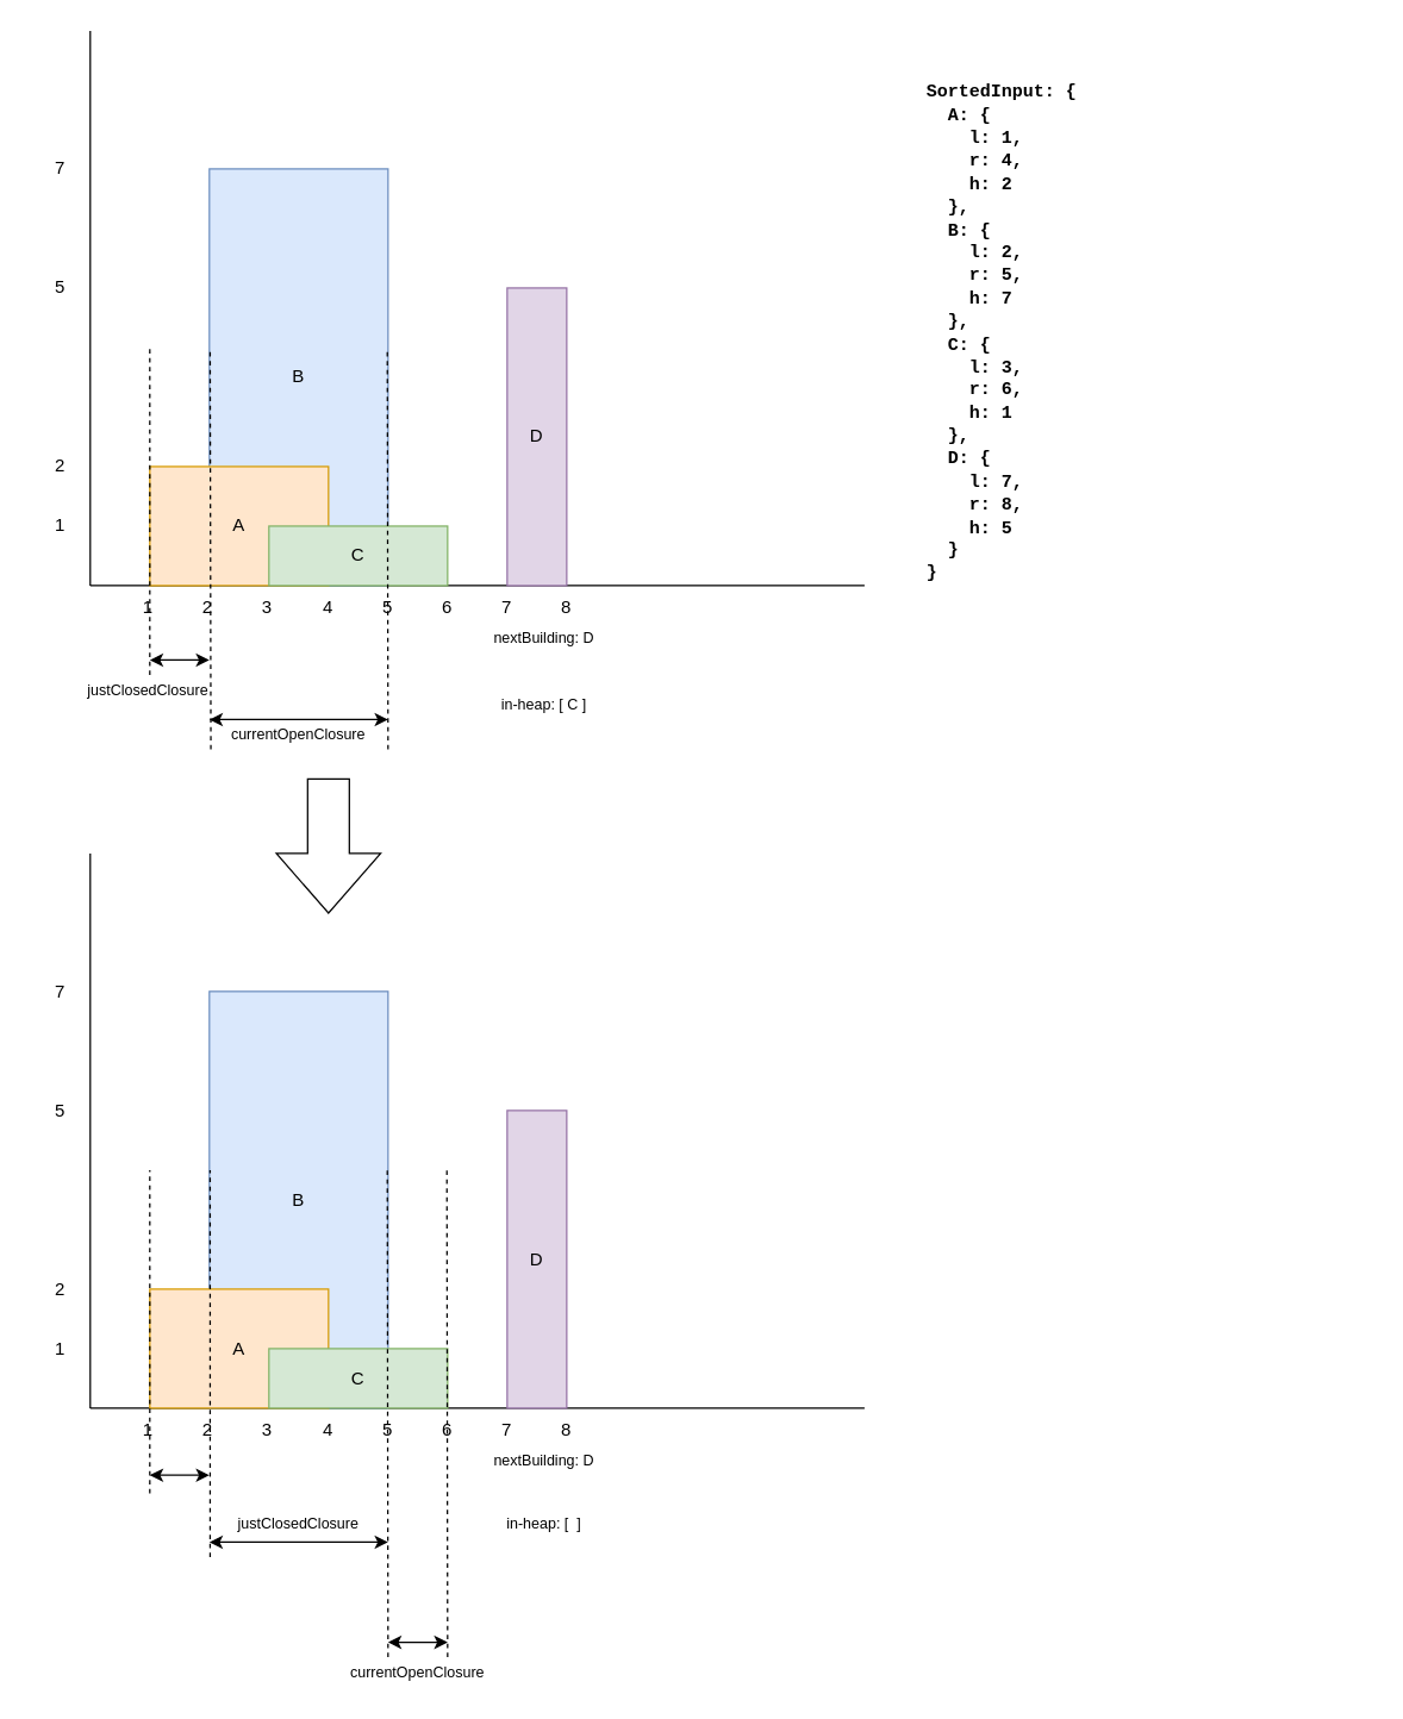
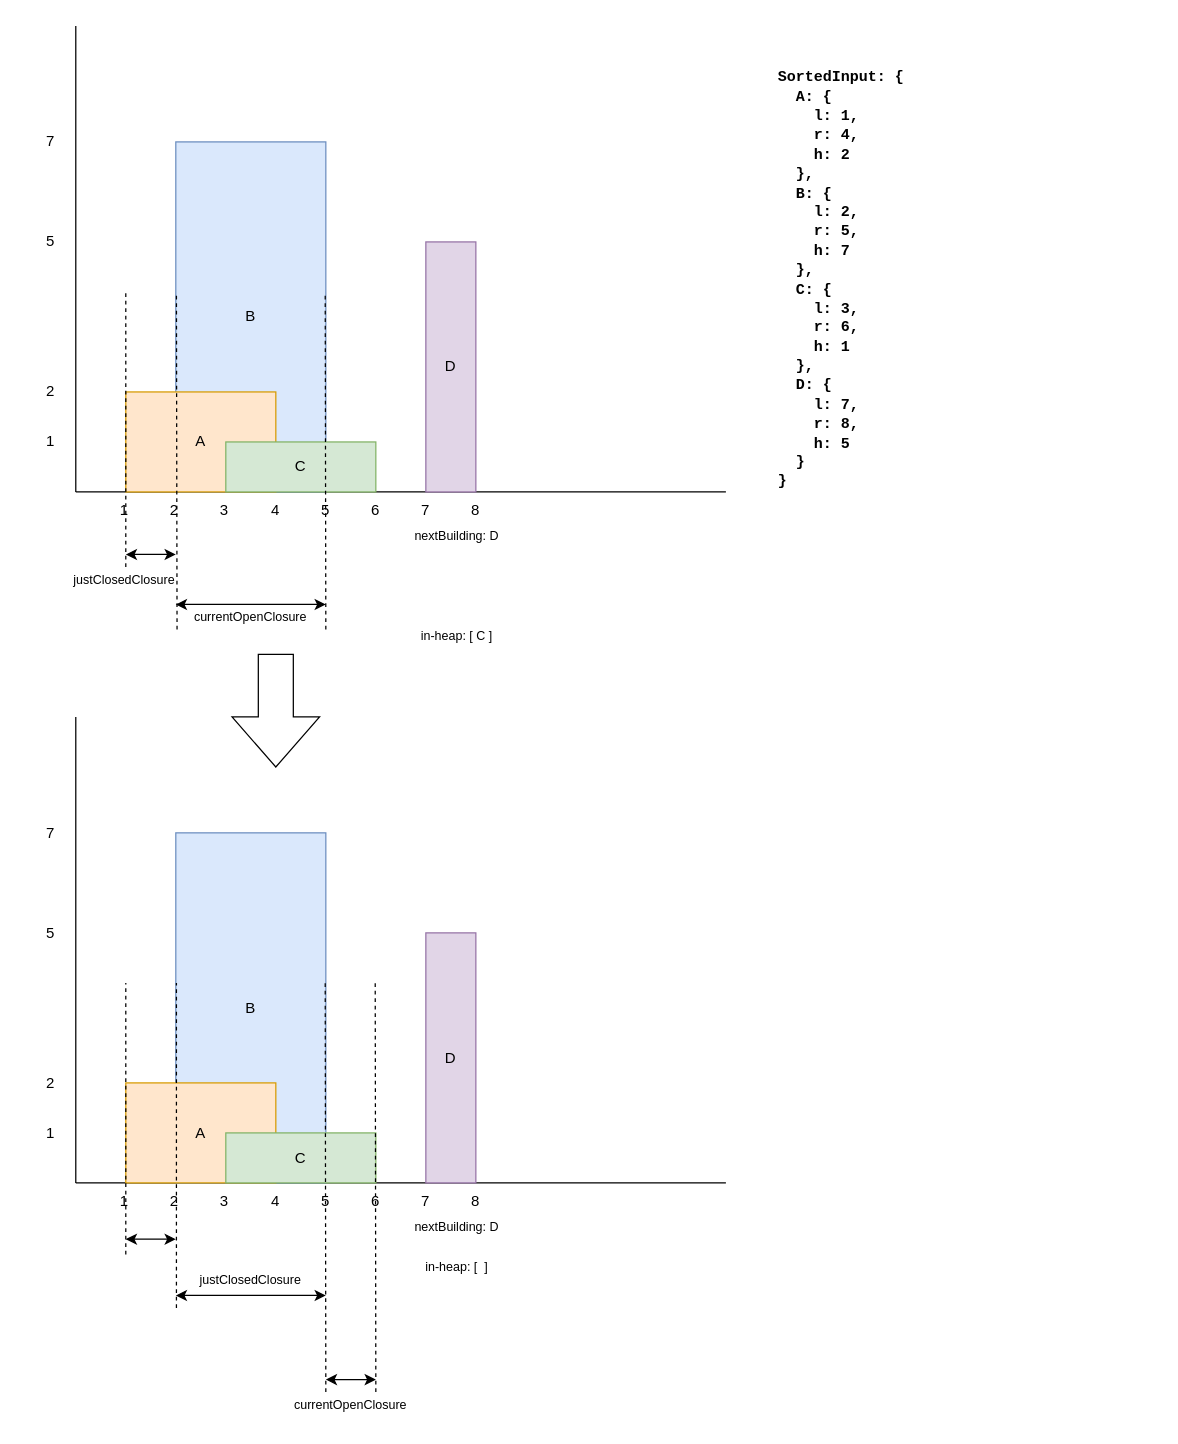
- <mxCell id="28" value="in-heap: [ C ]" style="text;html=1;strokeColor=none;fillColor=none;align=center;verticalAlign=middle;whiteSpace=wrap;rounded=0;fontSize=10;" parent="1" vertex="1"><mxGeometry x="300" y="463" width="130" height="20" as="geometry" /></mxCell>
+ <mxCell id="28" value="in-heap: [ C ]" style="text;html=1;strokeColor=none;fillColor=none;align=center;verticalAlign=middle;whiteSpace=wrap;rounded=0;fontSize=10;" parent="1" vertex="1"><mxGeometry x="300" y="498" width="130" height="20" as="geometry" /></mxCell>
- <mxCell id="55" value="in-heap: [&amp;nbsp; ]" style="text;html=1;strokeColor=none;fillColor=none;align=center;verticalAlign=middle;whiteSpace=wrap;rounded=0;fontSize=10;" parent="1" vertex="1"><mxGeometry x="300" y="1013" width="130" height="20" as="geometry" /></mxCell>
+ <mxCell id="55" value="in-heap: [&amp;nbsp; ]" style="text;html=1;strokeColor=none;fillColor=none;align=center;verticalAlign=middle;whiteSpace=wrap;rounded=0;fontSize=10;" parent="1" vertex="1"><mxGeometry x="300" y="1003" width="130" height="20" as="geometry" /></mxCell>
